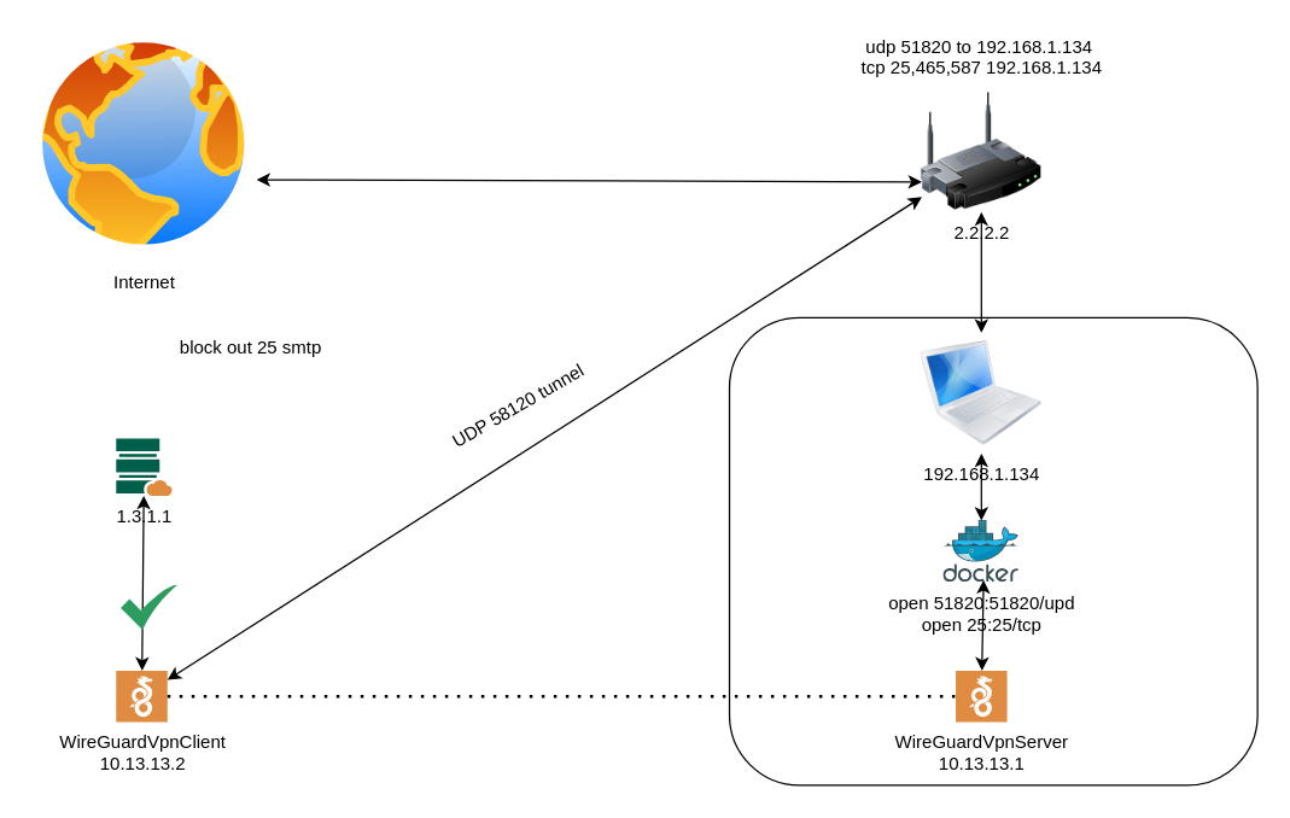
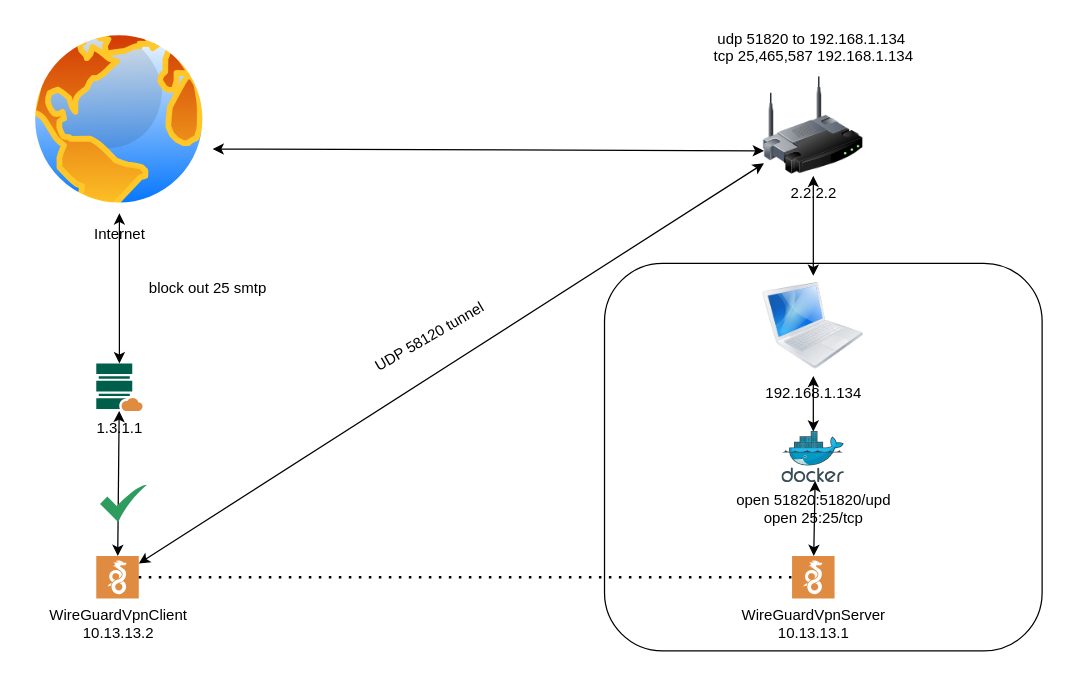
+ <mxCell id="14" value="" style="endArrow=classic;startArrow=classic;html=1;rounded=0;entryX=0.5;entryY=1;entryDx=0;entryDy=0;" parent="1" source="3" target="13" edge="1"><mxGeometry width="50" height="50" relative="1" as="geometry"><mxPoint x="70.5" y="290" as="sourcePoint" /><mxPoint x="120.5" y="240" as="targetPoint" /></mxGeometry></mxCell>
